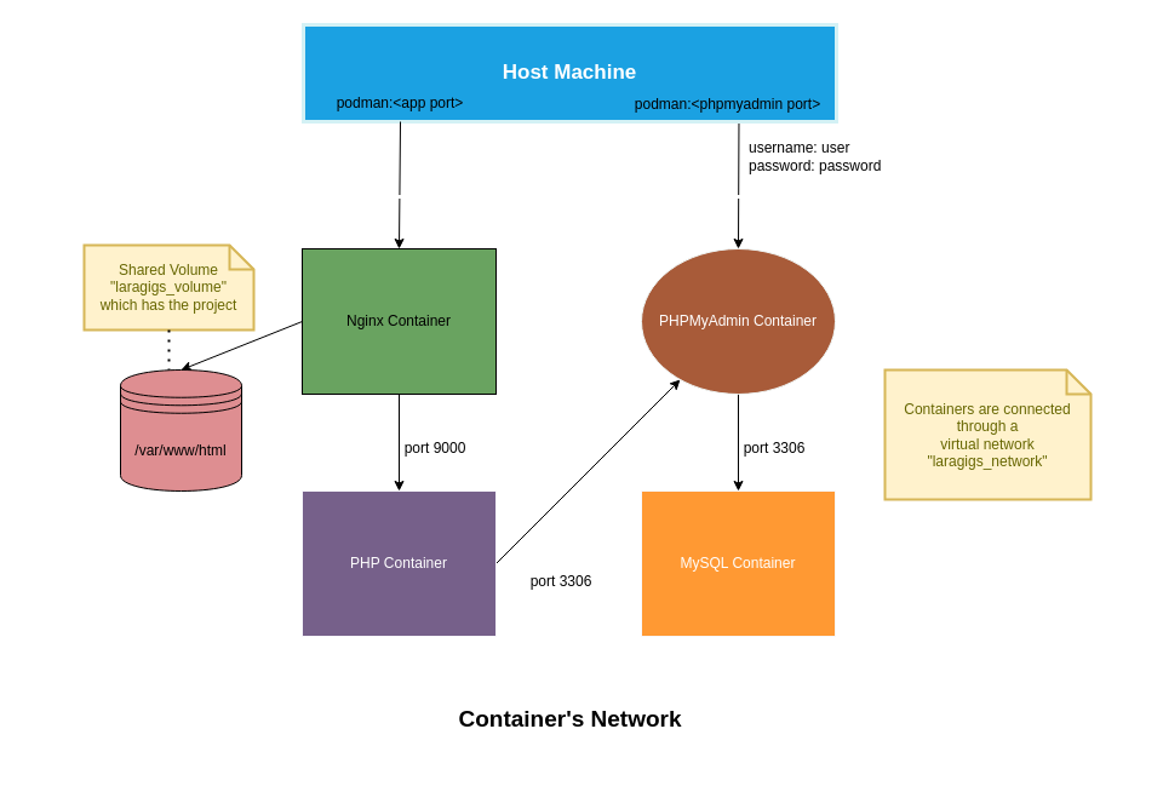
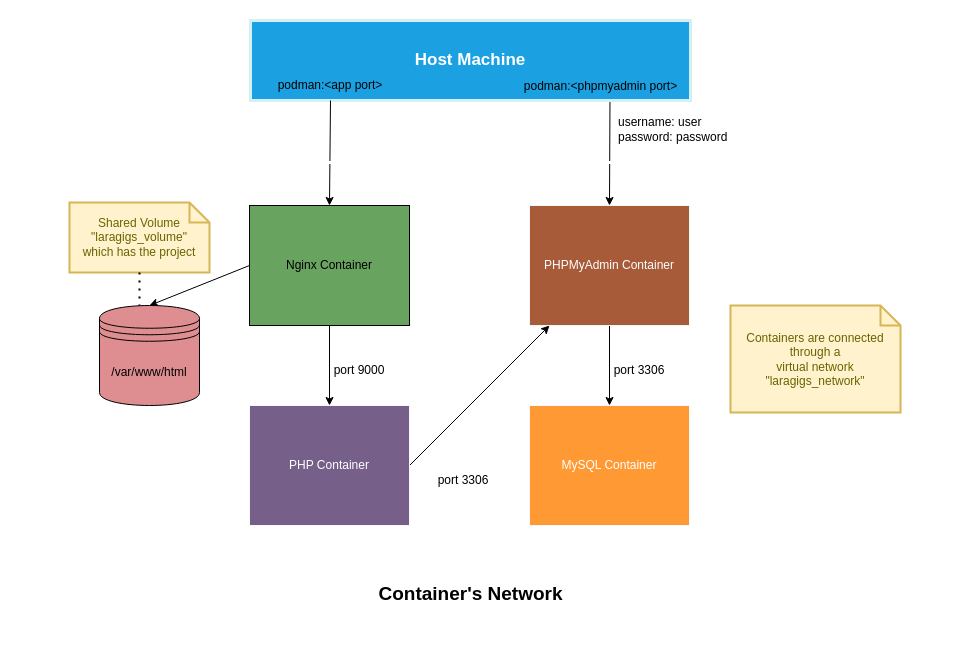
- <mxCell id="8" value="PHPMyAdmin Container" style="ellipse;whiteSpace=wrap;html=1;fontSize=12;fillColor=#A85B39;fontColor=#ffffff;strokeColor=#F0F7F7;" parent="1" vertex="1"><mxGeometry x="529" y="205" width="160" height="120" as="geometry" /></mxCell>
+ <mxCell id="8" value="PHPMyAdmin Container" style="rounded=0;whiteSpace=wrap;html=1;fontSize=12;fillColor=#A85B39;fontColor=#ffffff;strokeColor=#F0F7F7;" parent="1" vertex="1"><mxGeometry x="529" y="205" width="160" height="120" as="geometry" /></mxCell>
